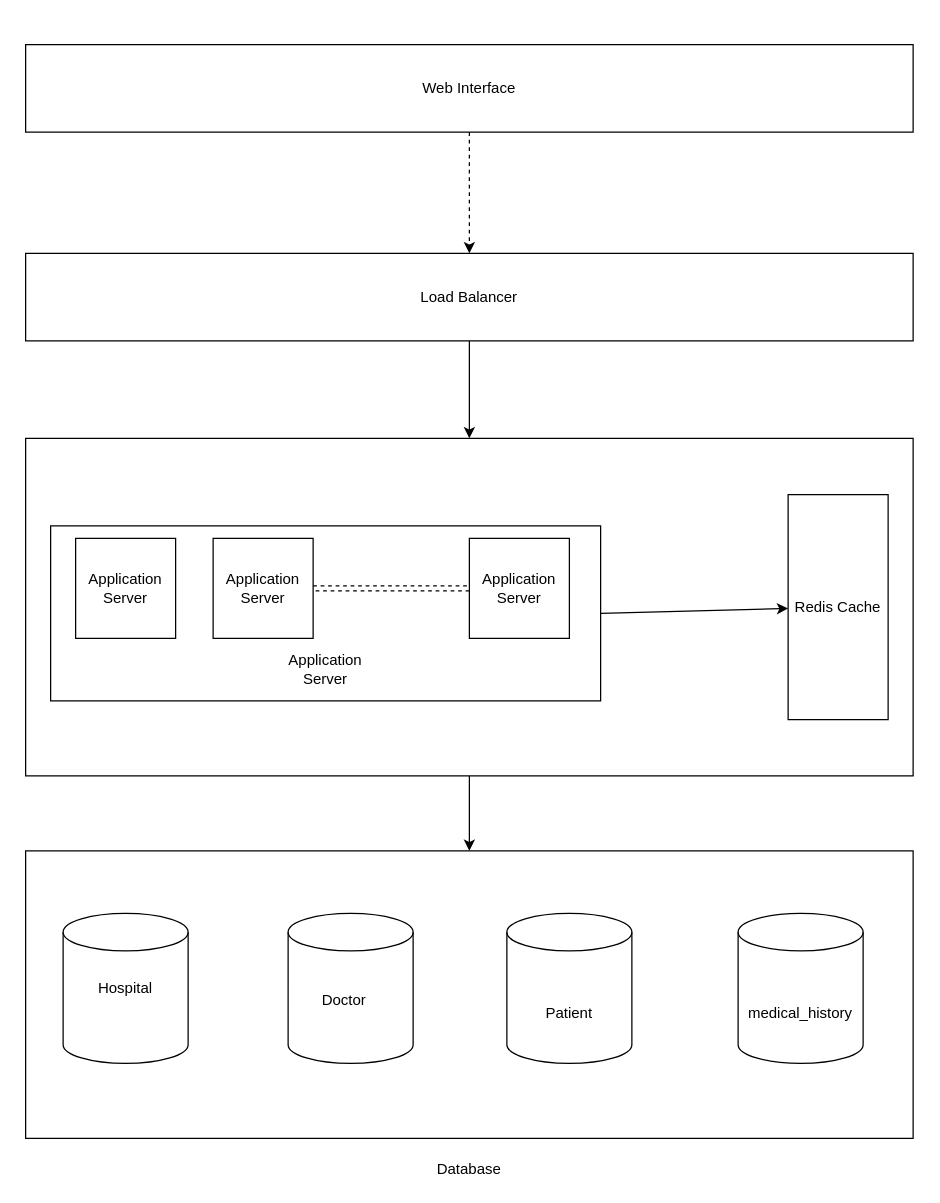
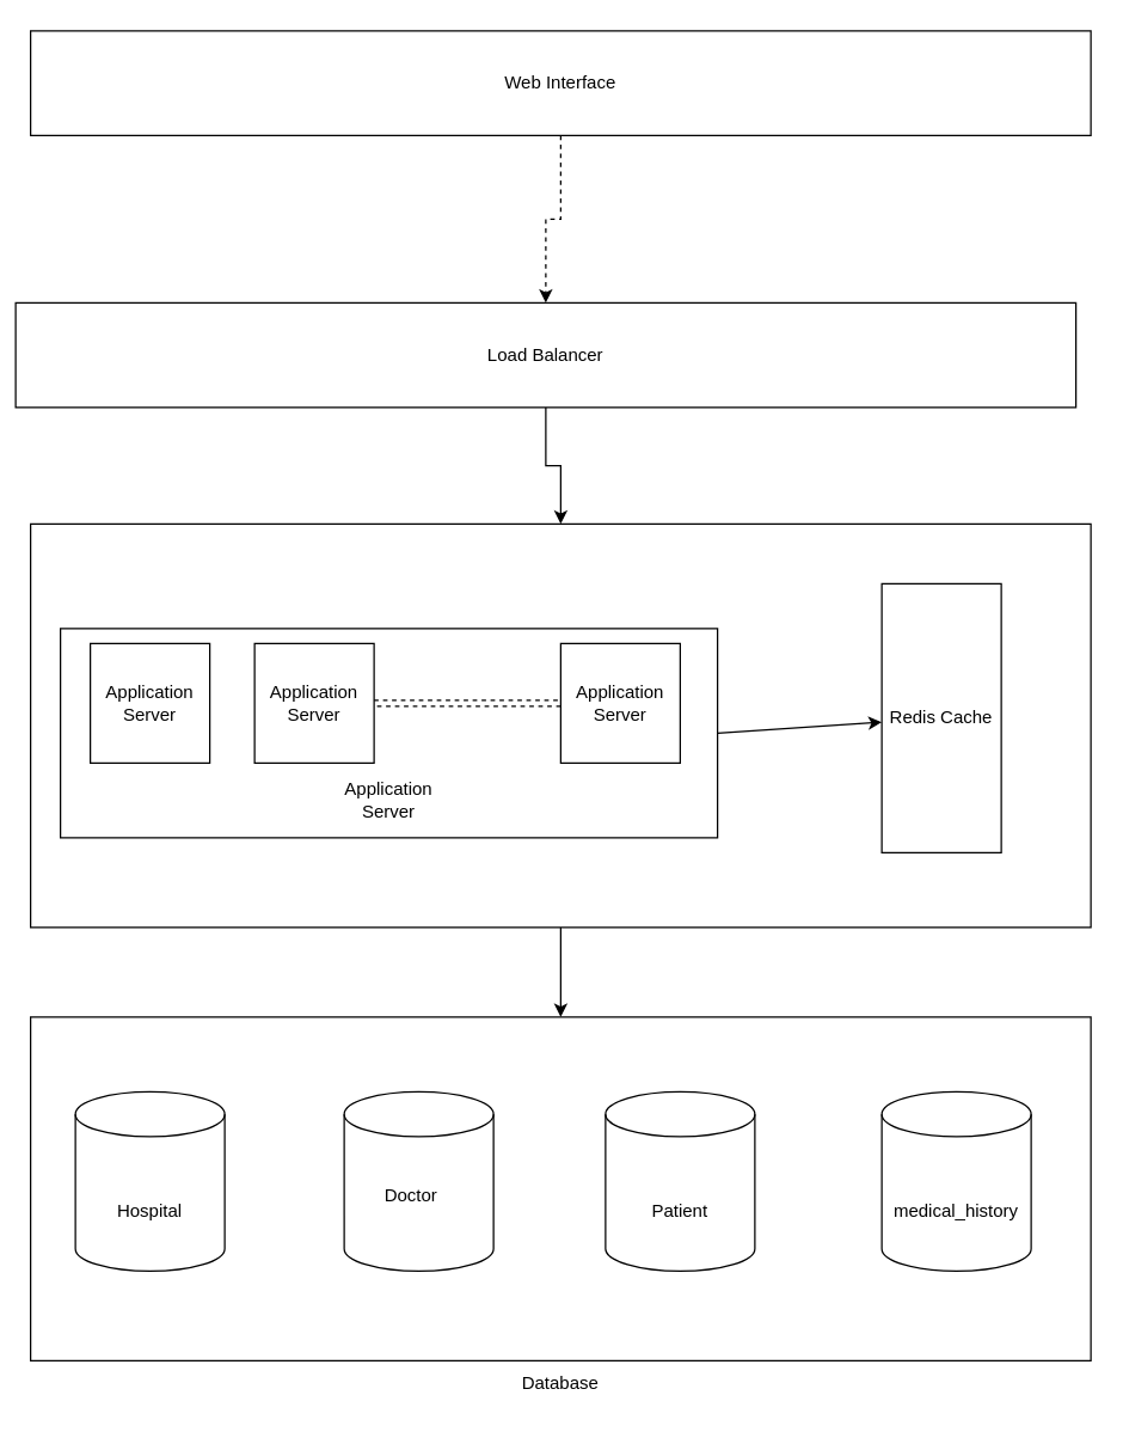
- <mxCell id="21" value="Web Interface" style="rounded=0;whiteSpace=wrap;html=1;" vertex="1" parent="1"><mxGeometry x="20" y="35" width="710" height="70" as="geometry" /></mxCell>
+ <mxCell id="21" value="Web Interface" style="rounded=0;whiteSpace=wrap;html=1;" vertex="1" parent="1"><mxGeometry x="20" y="20" width="710" height="70" as="geometry" /></mxCell>
- <mxCell id="23" value="Load Balancer" style="rounded=0;whiteSpace=wrap;html=1;" vertex="1" parent="1"><mxGeometry x="20" y="202" width="710" height="70" as="geometry" /></mxCell>
+ <mxCell id="23" value="Load Balancer" style="rounded=0;whiteSpace=wrap;html=1;" vertex="1" parent="1"><mxGeometry x="10" y="202" width="710" height="70" as="geometry" /></mxCell>
- <mxCell id="19" value="Redis Cache" style="rounded=0;whiteSpace=wrap;html=1;" vertex="1" parent="1"><mxGeometry x="630" y="395" width="80" height="180" as="geometry" /></mxCell>
+ <mxCell id="19" value="Redis Cache" style="rounded=0;whiteSpace=wrap;html=1;" vertex="1" parent="1"><mxGeometry x="590" y="390" width="80" height="180" as="geometry" /></mxCell>
- <mxCell id="18" value="Hospital" style="text;html=1;strokeColor=none;fillColor=none;align=center;verticalAlign=middle;whiteSpace=wrap;rounded=0;" vertex="1" parent="16"><mxGeometry x="10" y="40" width="80" height="40" as="geometry" /></mxCell>
+ <mxCell id="18" value="Hospital" style="text;html=1;strokeColor=none;fillColor=none;align=center;verticalAlign=middle;whiteSpace=wrap;rounded=0;" vertex="1" parent="16"><mxGeometry x="10" y="60" width="80" height="40" as="geometry" /></mxCell>
- <mxCell id="5" value="Database" style="text;html=1;strokeColor=none;fillColor=none;align=center;verticalAlign=middle;whiteSpace=wrap;rounded=0;" vertex="1" parent="1"><mxGeometry x="345" y="920" width="60" height="30" as="geometry" /></mxCell>
+ <mxCell id="5" value="Database" style="text;html=1;strokeColor=none;fillColor=none;align=center;verticalAlign=middle;whiteSpace=wrap;rounded=0;" vertex="1" parent="1"><mxGeometry x="345" y="910" width="60" height="30" as="geometry" /></mxCell>
